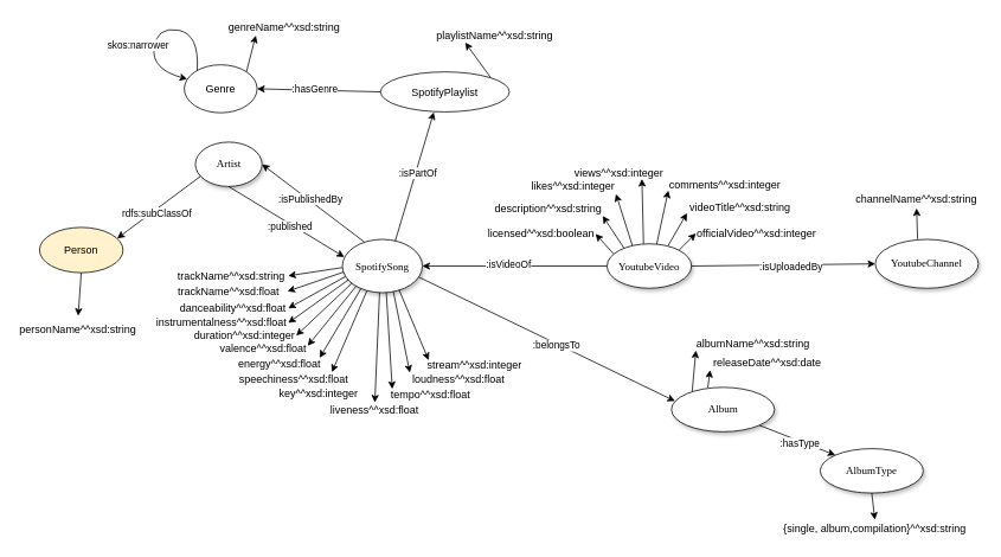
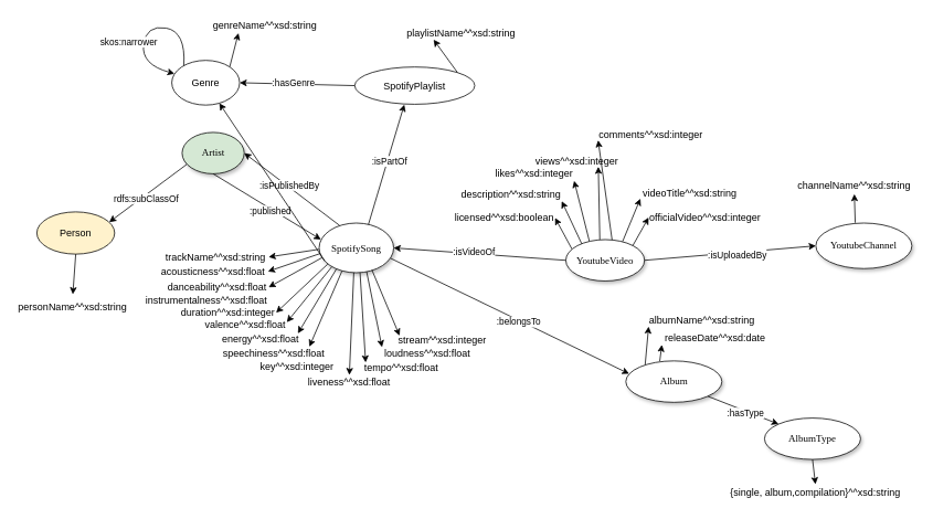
- <mxCell id="4" value="&lt;span&gt;Artist&lt;/span&gt;" style="ellipse;whiteSpace=wrap;html=1;rounded=0;shadow=1;comic=0;labelBackgroundColor=none;strokeWidth=1;fontFamily=Verdana;fontSize=12;align=center;" parent="1" vertex="1"><mxGeometry x="219.5" y="159" width="75" height="50" as="geometry" /></mxCell>
+ <mxCell id="4" value="&lt;span&gt;Artist&lt;/span&gt;" style="ellipse;whiteSpace=wrap;html=1;rounded=0;shadow=1;comic=0;labelBackgroundColor=none;strokeWidth=1;fontFamily=Verdana;fontSize=12;align=center;fillColor=#d5e8d4;" parent="1" vertex="1"><mxGeometry x="219.5" y="159" width="75" height="50" as="geometry" /></mxCell>
- <mxCell id="22" value="comments^^xsd:integer" style="text;html=1;strokeColor=none;fillColor=none;align=center;verticalAlign=middle;whiteSpace=wrap;rounded=0;" parent="1" vertex="1"><mxGeometry x="752" y="200.5" width="128" height="13" as="geometry" /></mxCell>
+ <mxCell id="22" value="comments^^xsd:integer" style="text;html=1;strokeColor=none;fillColor=none;align=center;verticalAlign=middle;whiteSpace=wrap;rounded=0;" parent="1" vertex="1"><mxGeometry x="722" y="155.5" width="128" height="13" as="geometry" /></mxCell>
- <mxCell id="5" value="YoutubeVideo" style="ellipse;whiteSpace=wrap;html=1;rounded=0;shadow=1;comic=0;labelBackgroundColor=none;strokeWidth=1;fontFamily=Verdana;fontSize=12;align=center;" parent="1" vertex="1"><mxGeometry x="683" y="273.5" width="95" height="50" as="geometry" /></mxCell>
+ <mxCell id="5" value="YoutubeVideo" style="ellipse;whiteSpace=wrap;html=1;rounded=0;shadow=1;comic=0;labelBackgroundColor=none;strokeWidth=1;fontFamily=Verdana;fontSize=12;align=center;" parent="1" vertex="1"><mxGeometry x="683" y="288.5" width="95" height="50" as="geometry" /></mxCell>
- <mxCell id="59" value="trackName^^xsd:float" style="text;html=1;strokeColor=none;fillColor=none;align=center;verticalAlign=middle;whiteSpace=wrap;rounded=0;" parent="1" vertex="1"><mxGeometry x="190" y="318.5" width="134" height="18" as="geometry" /></mxCell>
+ <mxCell id="59" value="acousticness^^xsd:float" style="text;html=1;strokeColor=none;fillColor=none;align=center;verticalAlign=middle;whiteSpace=wrap;rounded=0;" parent="1" vertex="1"><mxGeometry x="190" y="318.5" width="134" height="18" as="geometry" /></mxCell>
- <mxCell id="75" style="rounded=0;orthogonalLoop=1;jettySize=auto;html=1;exitX=0.074;exitY=0.76;exitDx=0;exitDy=0;entryX=1;entryY=0.5;entryDx=0;entryDy=0;exitPerimeter=0;" parent="1" source="2" target="63" edge="1"><mxGeometry relative="1" as="geometry"><mxPoint x="406" y="329" as="sourcePoint" /><mxPoint x="360" y="374" as="targetPoint" /></mxGeometry></mxCell>
+ <mxCell id="75" style="rounded=0;orthogonalLoop=1;jettySize=auto;html=1;exitX=0.074;exitY=0.76;exitDx=0;exitDy=0;exitPerimeter=0;" parent="1" source="2" target="9" edge="1"><mxGeometry relative="1" as="geometry"><mxPoint x="406" y="329" as="sourcePoint" /><mxPoint x="360" y="374" as="targetPoint" /></mxGeometry></mxCell>
